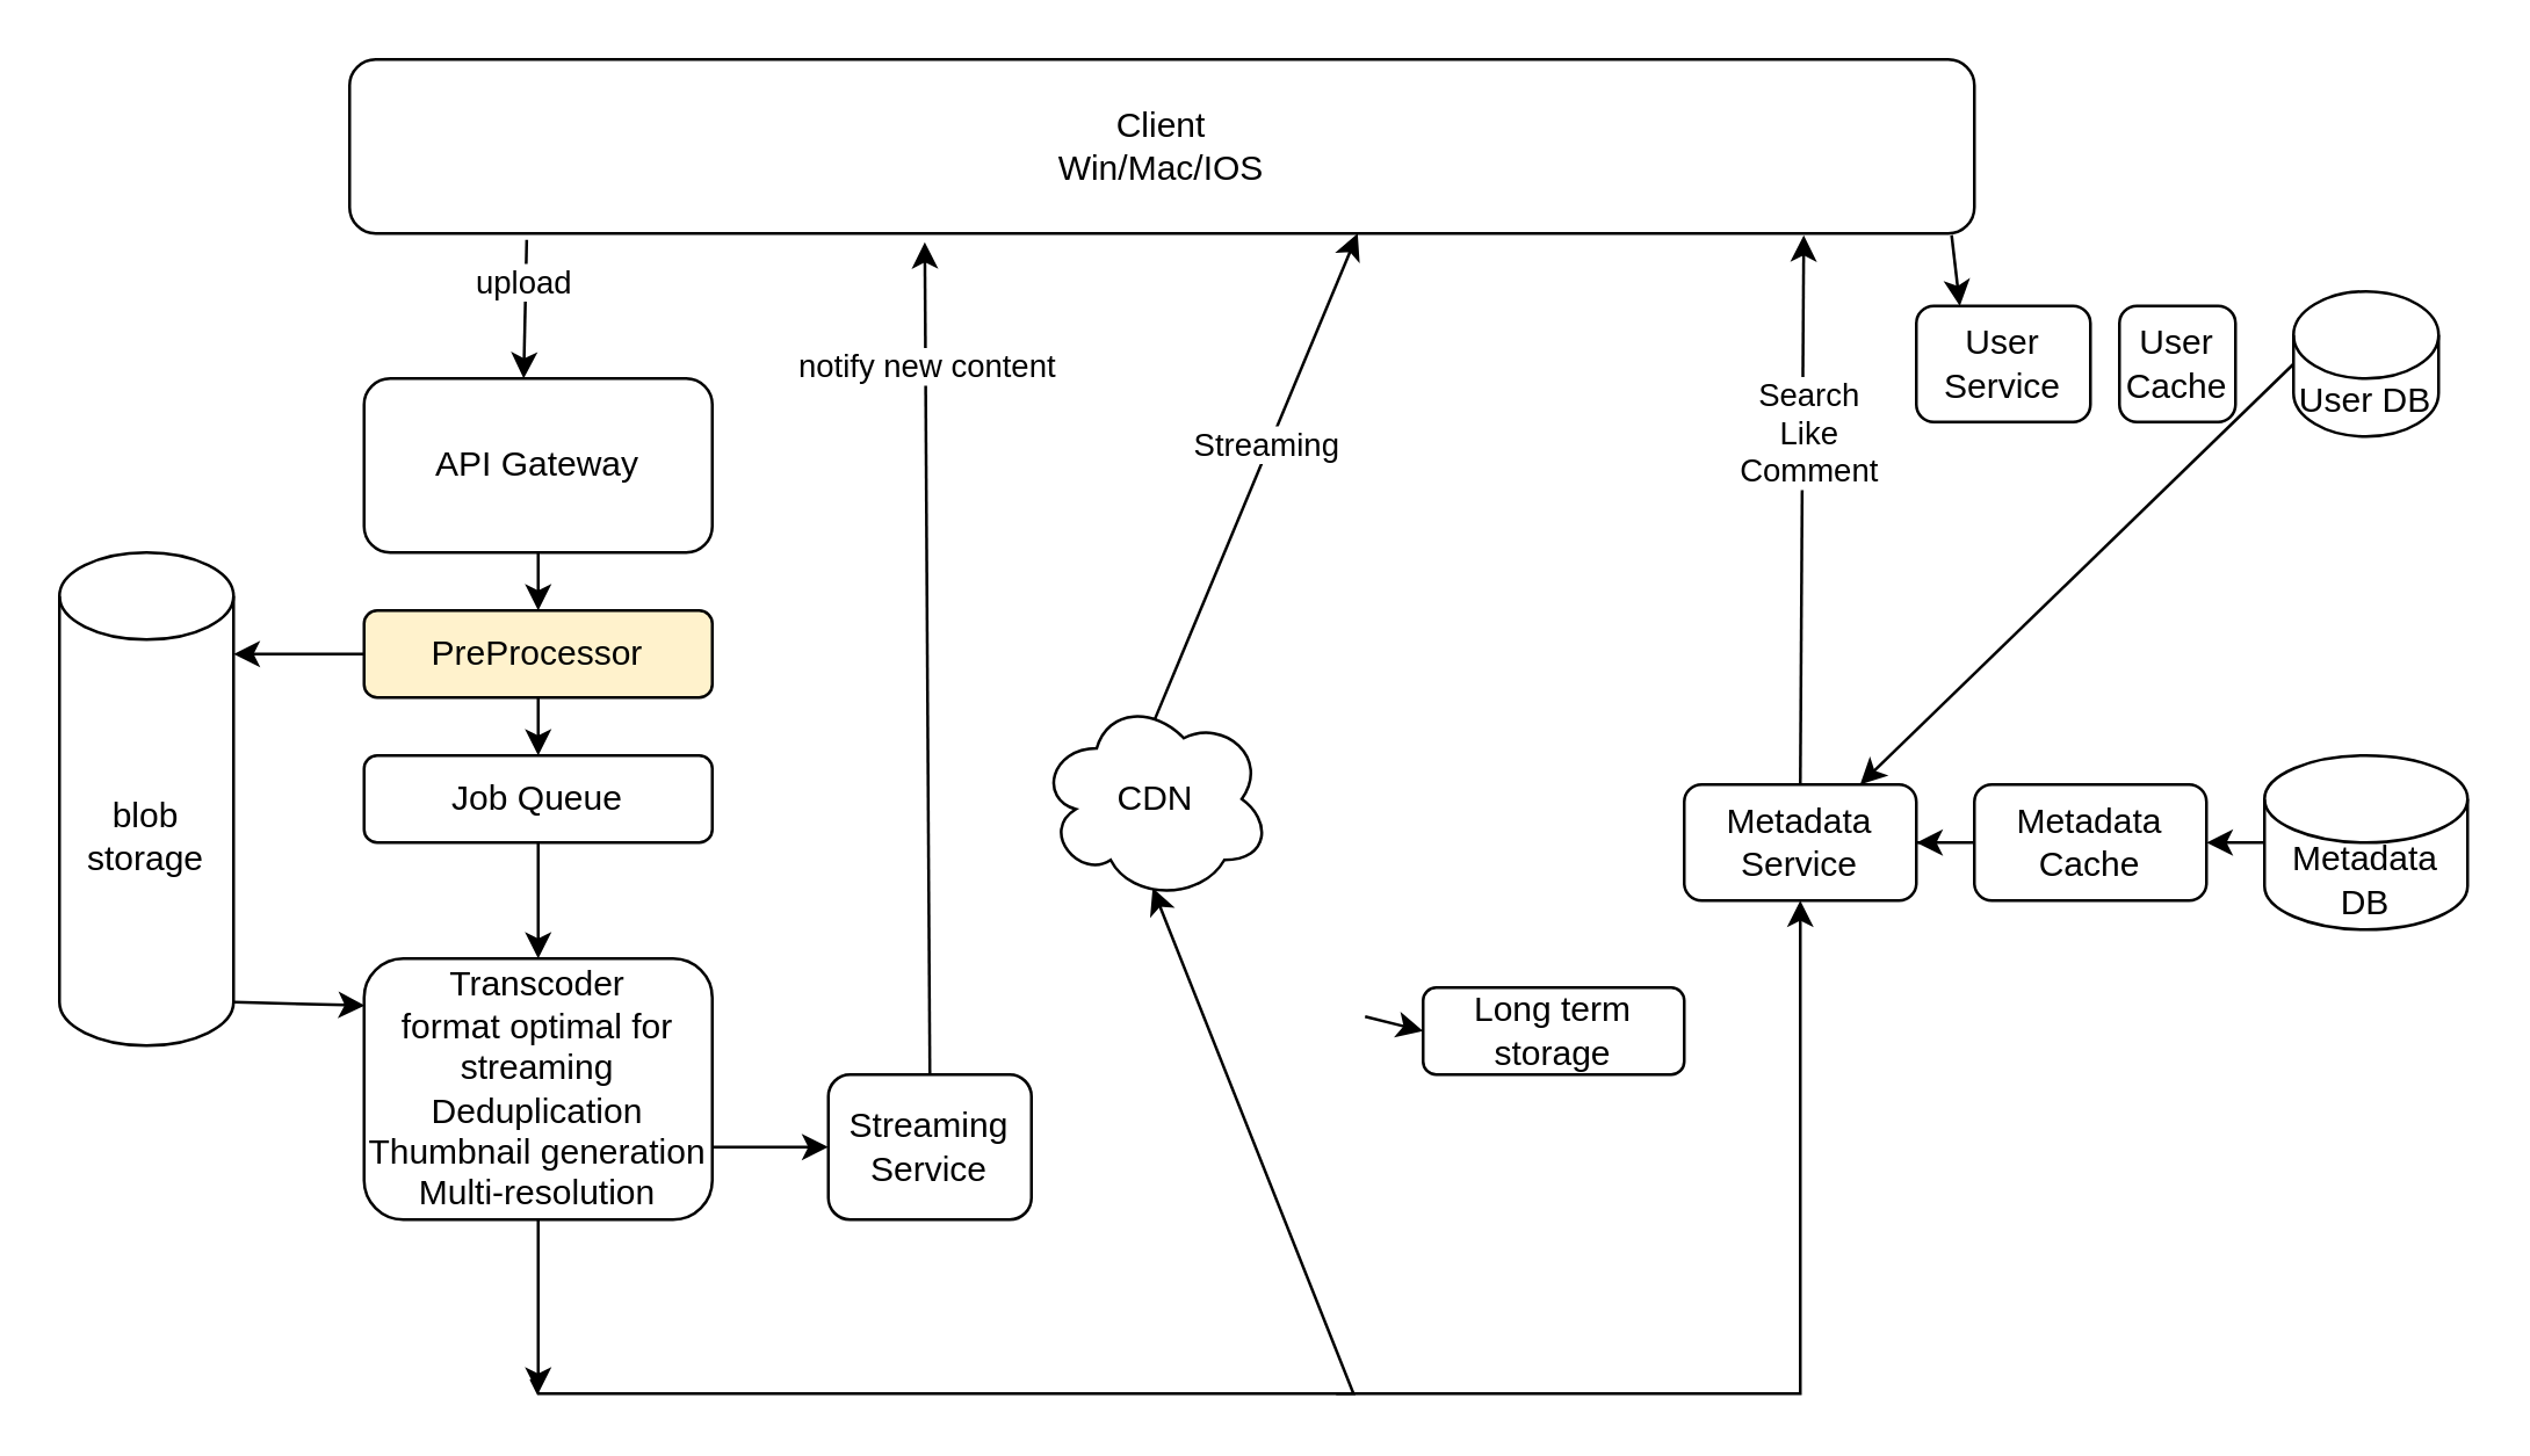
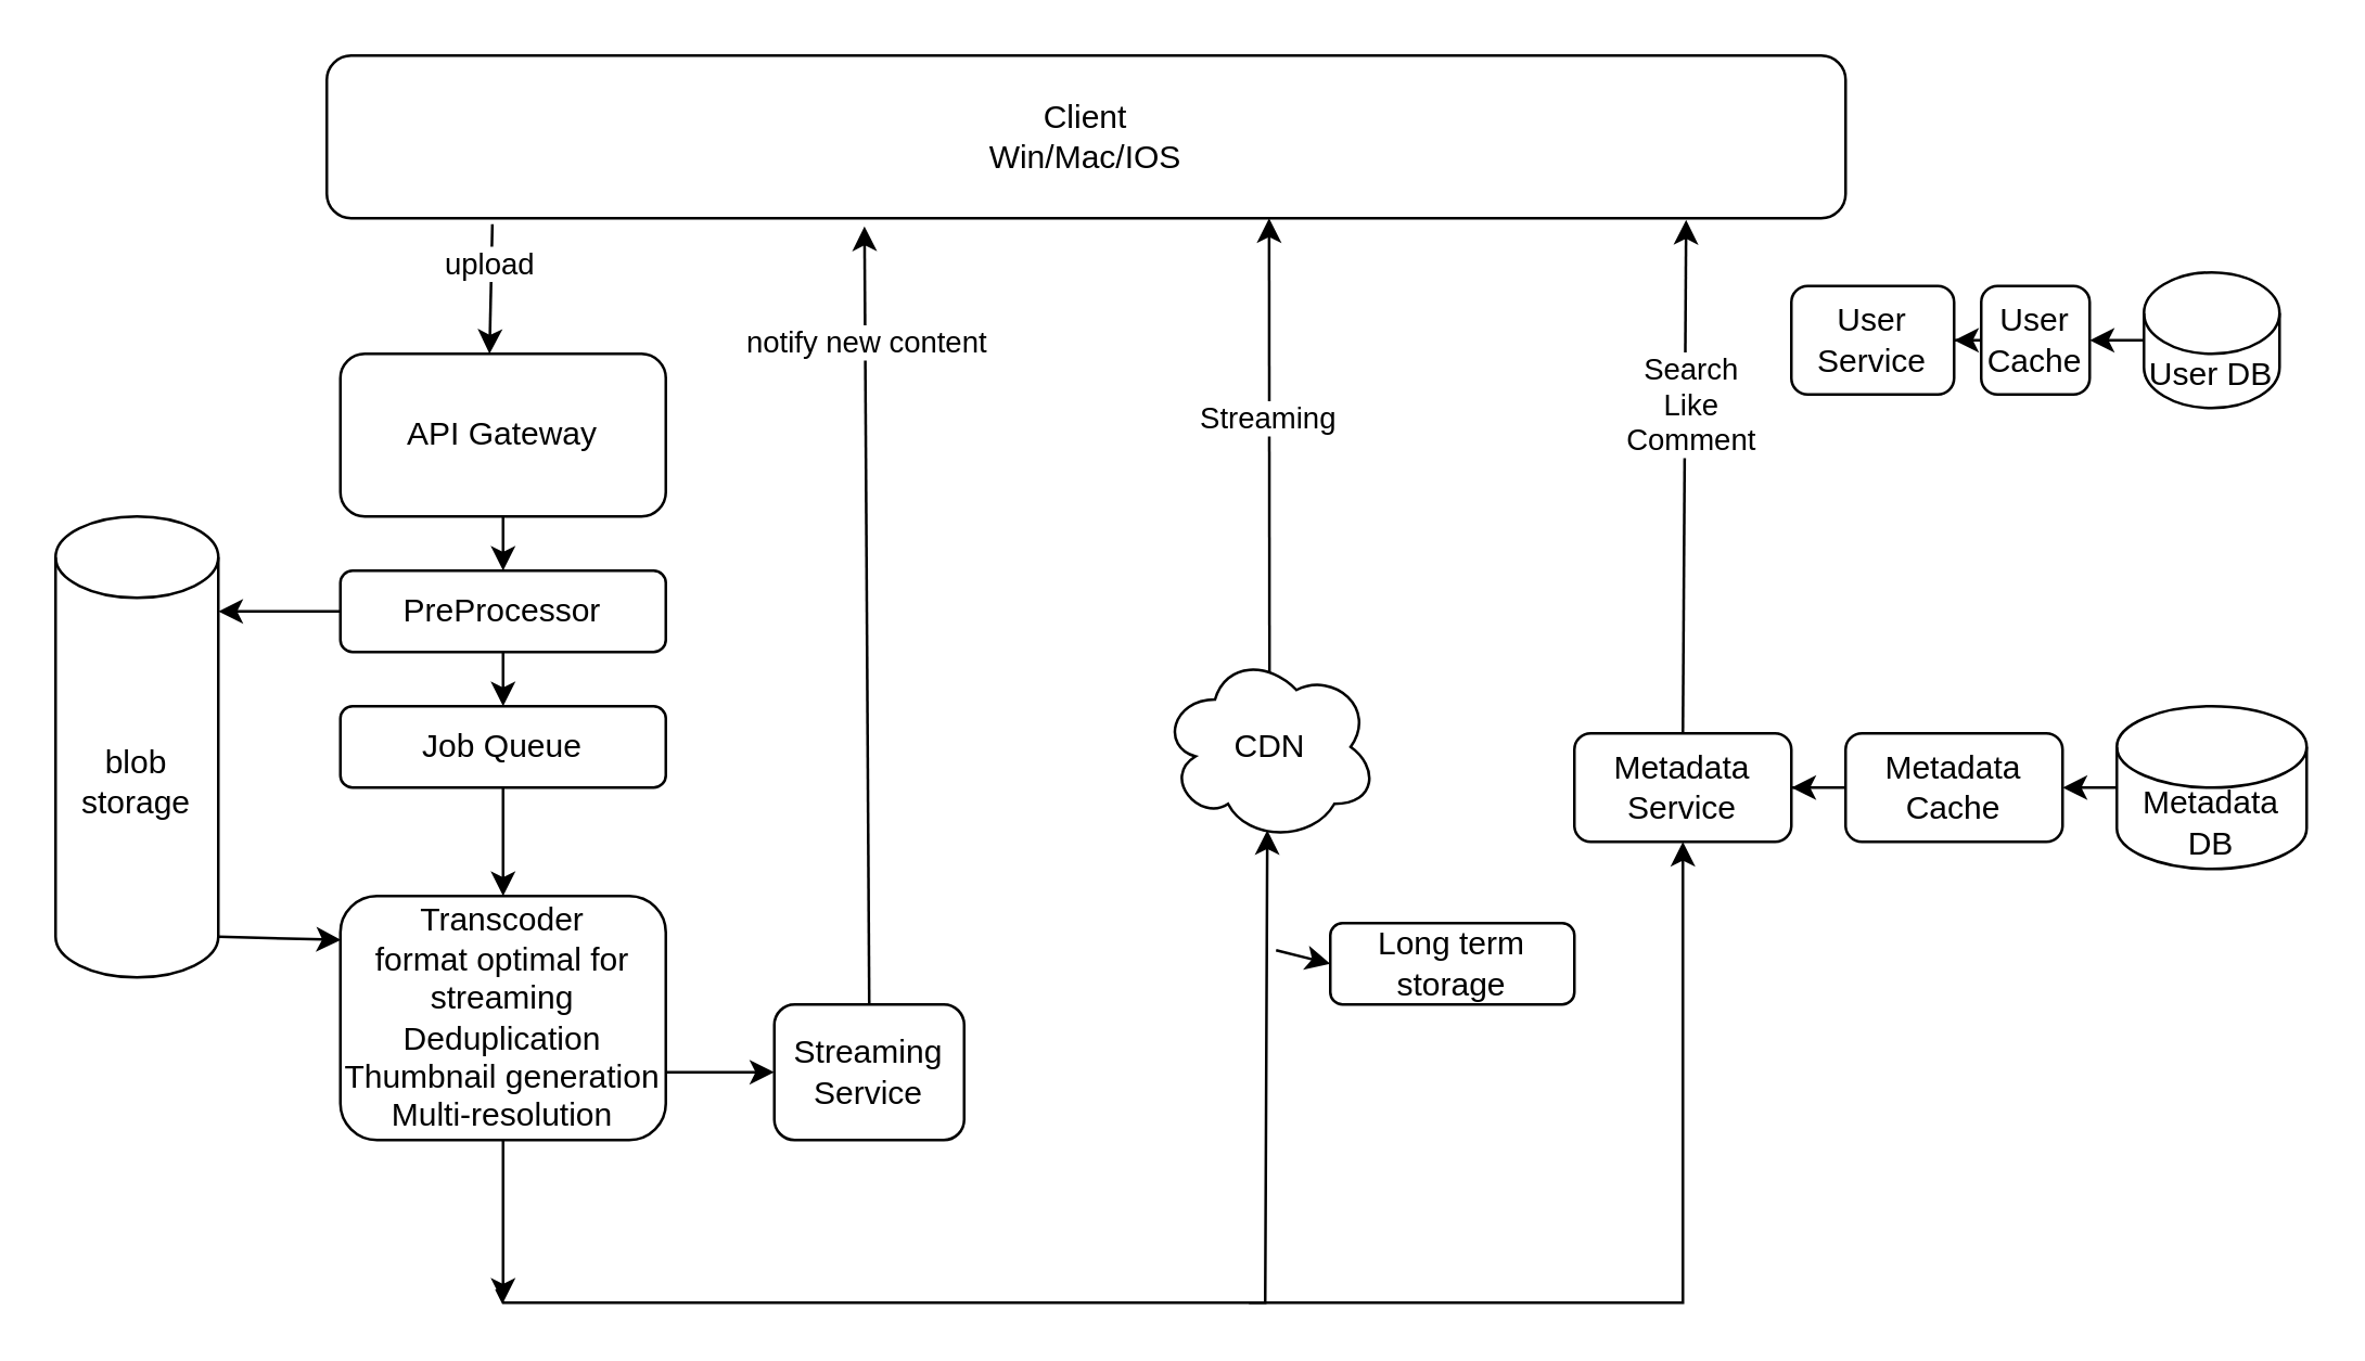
- <mxCell id="39" value="" style="endArrow=classic;html=1;rounded=0;exitX=0.986;exitY=1.01;exitDx=0;exitDy=0;exitPerimeter=0;entryX=0.25;entryY=0;entryDx=0;entryDy=0;" edge="1" parent="1" source="2" target="37"><mxGeometry width="50" height="50" relative="1" as="geometry"><mxPoint x="760" y="80" as="sourcePoint" /><mxPoint x="810" y="30" as="targetPoint" /></mxGeometry></mxCell>
+ <mxCell id="35" style="edgeStyle=orthogonalEdgeStyle;rounded=0;orthogonalLoop=1;jettySize=auto;html=1;entryX=1;entryY=0.5;entryDx=0;entryDy=0;" edge="1" parent="1" source="36" target="37"><mxGeometry relative="1" as="geometry" /></mxCell>
- <mxCell id="38" value="" style="endArrow=classic;html=1;rounded=0;exitX=0;exitY=0.5;exitDx=0;exitDy=0;exitPerimeter=0;" edge="1" parent="1" source="34" target="28"><mxGeometry width="50" height="50" relative="1" as="geometry"><mxPoint x="670" y="365" as="sourcePoint" /><mxPoint x="720" y="315" as="targetPoint" /></mxGeometry></mxCell>
+ <mxCell id="38" value="" style="endArrow=classic;html=1;rounded=0;entryX=1;entryY=0.5;entryDx=0;entryDy=0;exitX=0;exitY=0.5;exitDx=0;exitDy=0;exitPerimeter=0;" edge="1" parent="1" source="34" target="36"><mxGeometry width="50" height="50" relative="1" as="geometry"><mxPoint x="670" y="365" as="sourcePoint" /><mxPoint x="720" y="315" as="targetPoint" /></mxGeometry></mxCell>
- <mxCell id="22" value="PreProcessor" style="rounded=1;whiteSpace=wrap;html=1;fillColor=#fff2cc;" vertex="1" parent="1"><mxGeometry x="125" y="210" width="120" height="30" as="geometry" /></mxCell>
+ <mxCell id="22" value="PreProcessor" style="rounded=1;whiteSpace=wrap;html=1;" vertex="1" parent="1"><mxGeometry x="125" y="210" width="120" height="30" as="geometry" /></mxCell>
- <mxCell id="7" value="CDN" style="ellipse;shape=cloud;whiteSpace=wrap;html=1;" vertex="1" parent="1"><mxGeometry x="357.5" y="240" width="80" height="70" as="geometry" /></mxCell>
+ <mxCell id="7" value="CDN" style="ellipse;shape=cloud;whiteSpace=wrap;html=1;" vertex="1" parent="1"><mxGeometry x="427.5" y="240" width="80" height="70" as="geometry" /></mxCell>
